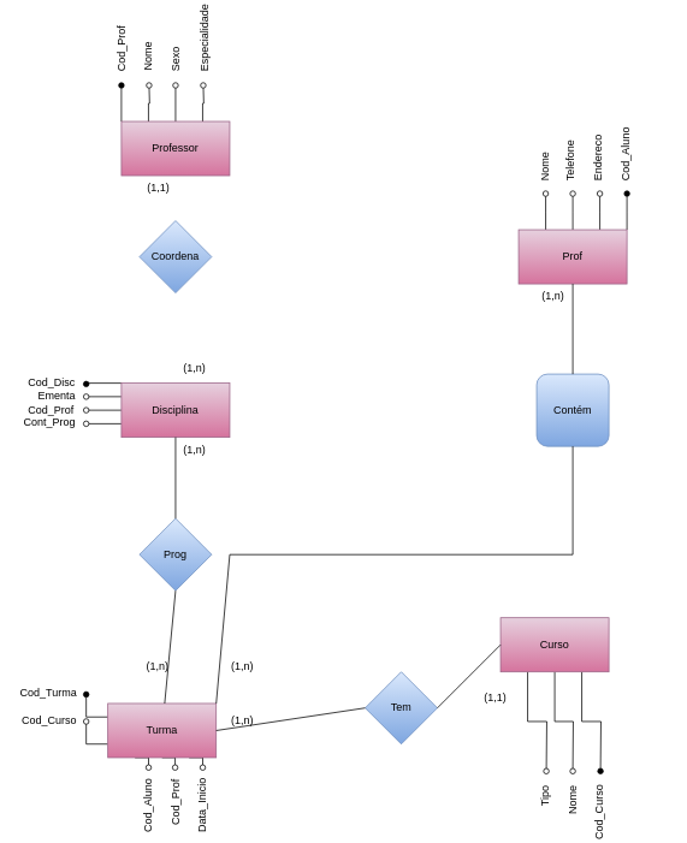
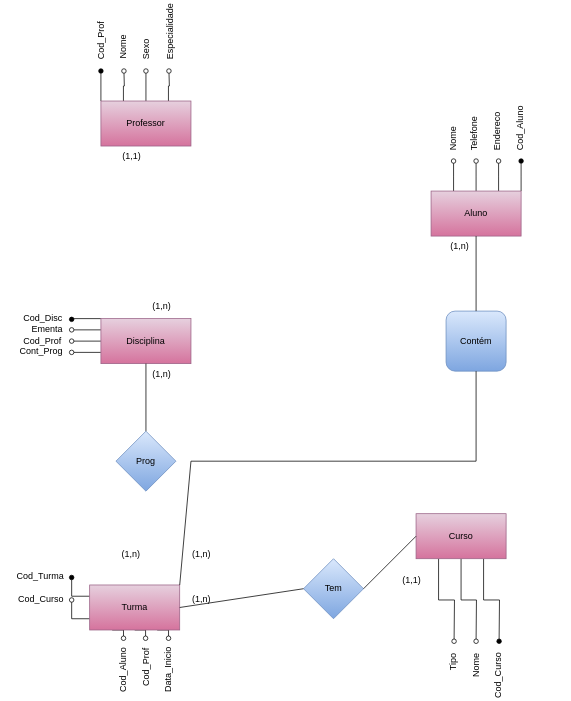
- <mxCell id="29" value="Coordena" style="rhombus;whiteSpace=wrap;html=1;fillColor=#dae8fc;gradientColor=#7ea6e0;strokeColor=#6c8ebf;" parent="1" vertex="1"><mxGeometry x="154" y="244" width="80" height="80" as="geometry" /></mxCell>
- <mxCell id="20" value="Prof" style="rounded=0;whiteSpace=wrap;html=1;fillColor=#e6d0de;gradientColor=#d5739d;strokeColor=#996185;" parent="1" vertex="1"><mxGeometry x="574" y="254" width="120" height="60" as="geometry" /></mxCell>
+ <mxCell id="20" value="Aluno" style="rounded=0;whiteSpace=wrap;html=1;fillColor=#e6d0de;gradientColor=#d5739d;strokeColor=#996185;" parent="1" vertex="1"><mxGeometry x="574" y="254" width="120" height="60" as="geometry" /></mxCell>
- <mxCell id="32" value="" style="endArrow=none;html=1;rounded=0;exitX=0.5;exitY=1;exitDx=0;exitDy=0;" parent="1" source="28" target="26" edge="1"><mxGeometry width="50" height="50" relative="1" as="geometry"><mxPoint x="394" y="364" as="sourcePoint" /><mxPoint x="444" y="314" as="targetPoint" /></mxGeometry></mxCell>
